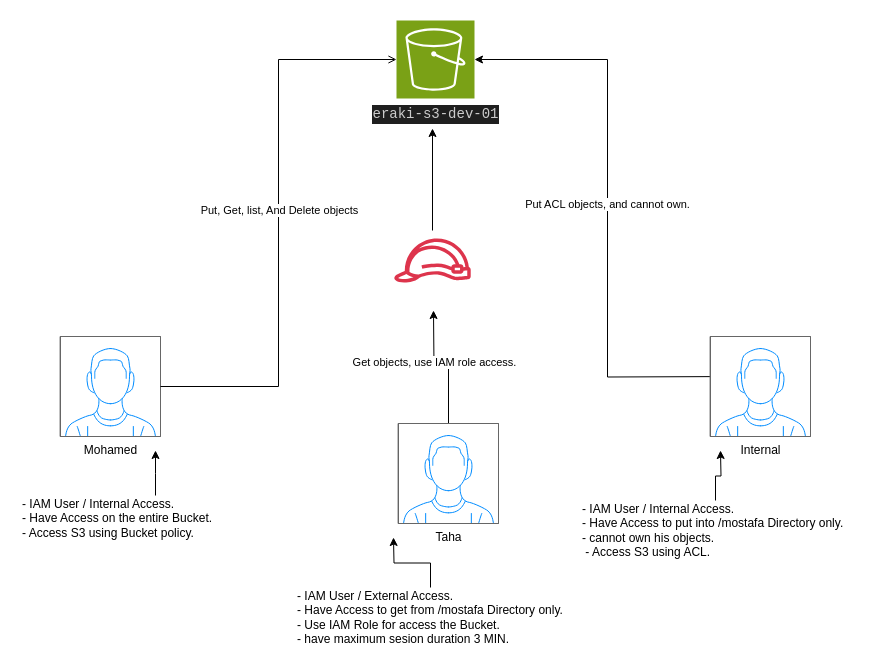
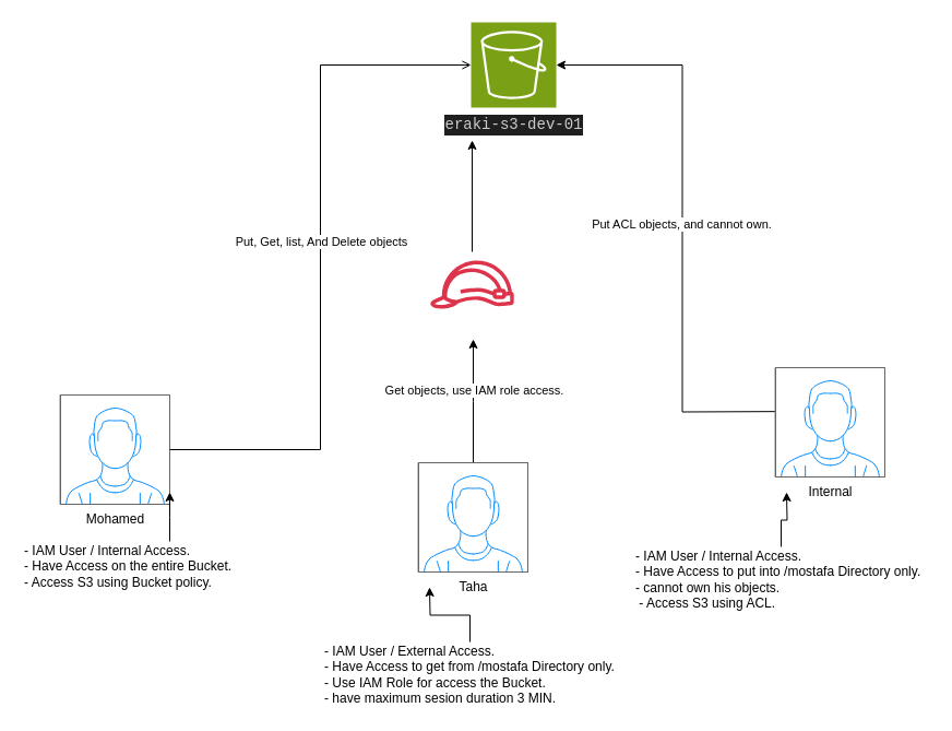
- <mxCell id="2" value="&lt;div style=&quot;color: rgb(204, 204, 204); background-color: rgb(31, 31, 31); font-family: Consolas, &amp;quot;Courier New&amp;quot;, monospace; font-size: 14px; line-height: 19px;&quot;&gt;eraki-s3-dev-01&lt;/div&gt;" style="sketch=0;points=[[0,0,0],[0.25,0,0],[0.5,0,0],[0.75,0,0],[1,0,0],[0,1,0],[0.25,1,0],[0.5,1,0],[0.75,1,0],[1,1,0],[0,0.25,0],[0,0.5,0],[0,0.75,0],[1,0.25,0],[1,0.5,0],[1,0.75,0]];outlineConnect=0;fontColor=#232F3E;fillColor=#7AA116;strokeColor=#ffffff;dashed=0;verticalLabelPosition=bottom;verticalAlign=top;align=center;html=1;fontSize=12;fontStyle=0;aspect=fixed;shape=mxgraph.aws4.resourceIcon;resIcon=mxgraph.aws4.s3;" vertex="1" parent="1"><mxGeometry x="396" y="20" width="78" height="78" as="geometry" /></mxCell>
+ <mxCell id="2" value="&lt;div style=&quot;color: rgb(204, 204, 204); background-color: rgb(31, 31, 31); font-family: Consolas, &amp;quot;Courier New&amp;quot;, monospace; font-size: 14px; line-height: 19px;&quot;&gt;eraki-s3-dev-01&lt;/div&gt;" style="sketch=0;points=[[0,0,0],[0.25,0,0],[0.5,0,0],[0.75,0,0],[1,0,0],[0,1,0],[0.25,1,0],[0.5,1,0],[0.75,1,0],[1,1,0],[0,0.25,0],[0,0.5,0],[0,0.75,0],[1,0.25,0],[1,0.5,0],[1,0.75,0]];outlineConnect=0;fontColor=#232F3E;fillColor=#7AA116;strokeColor=#ffffff;dashed=0;verticalLabelPosition=bottom;verticalAlign=top;align=center;html=1;fontSize=12;fontStyle=0;aspect=fixed;shape=mxgraph.aws4.resourceIcon;resIcon=mxgraph.aws4.s3;" vertex="1" parent="1"><mxGeometry x="431" y="20" width="78" height="78" as="geometry" /></mxCell>
- <mxCell id="11" value="Mohamed" style="verticalLabelPosition=bottom;shadow=0;dashed=0;align=center;html=1;verticalAlign=top;strokeWidth=1;shape=mxgraph.mockup.containers.userMale;strokeColor=#666666;strokeColor2=#008cff;" vertex="1" parent="1"><mxGeometry x="60" y="336" width="100" height="100" as="geometry" /></mxCell>
+ <mxCell id="11" value="Mohamed" style="verticalLabelPosition=bottom;shadow=0;dashed=0;align=center;html=1;verticalAlign=top;strokeWidth=1;shape=mxgraph.mockup.containers.userMale;strokeColor=#666666;strokeColor2=#008cff;" vertex="1" parent="1"><mxGeometry x="55" y="361" width="100" height="100" as="geometry" /></mxCell>
- <mxCell id="7" value="Taha" style="verticalLabelPosition=bottom;shadow=0;dashed=0;align=center;html=1;verticalAlign=top;strokeWidth=1;shape=mxgraph.mockup.containers.userMale;strokeColor=#666666;strokeColor2=#008cff;" vertex="1" parent="1"><mxGeometry x="398" y="423" width="100" height="100" as="geometry" /></mxCell>
+ <mxCell id="7" value="Taha" style="verticalLabelPosition=bottom;shadow=0;dashed=0;align=center;html=1;verticalAlign=top;strokeWidth=1;shape=mxgraph.mockup.containers.userMale;strokeColor=#666666;strokeColor2=#008cff;" vertex="1" parent="1"><mxGeometry x="383" y="423" width="100" height="100" as="geometry" /></mxCell>
